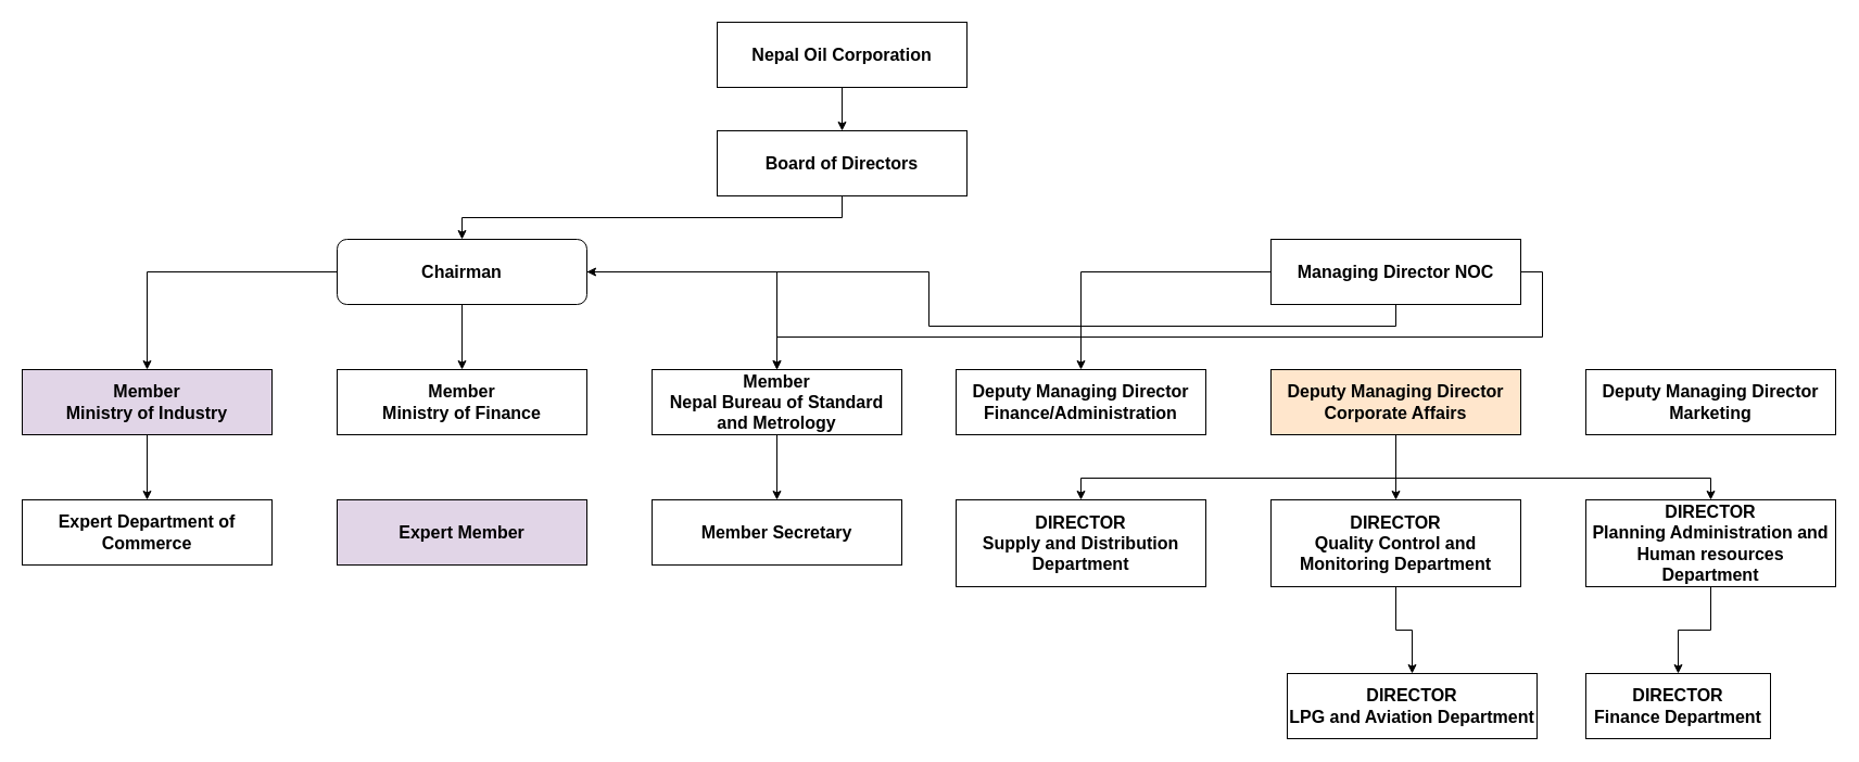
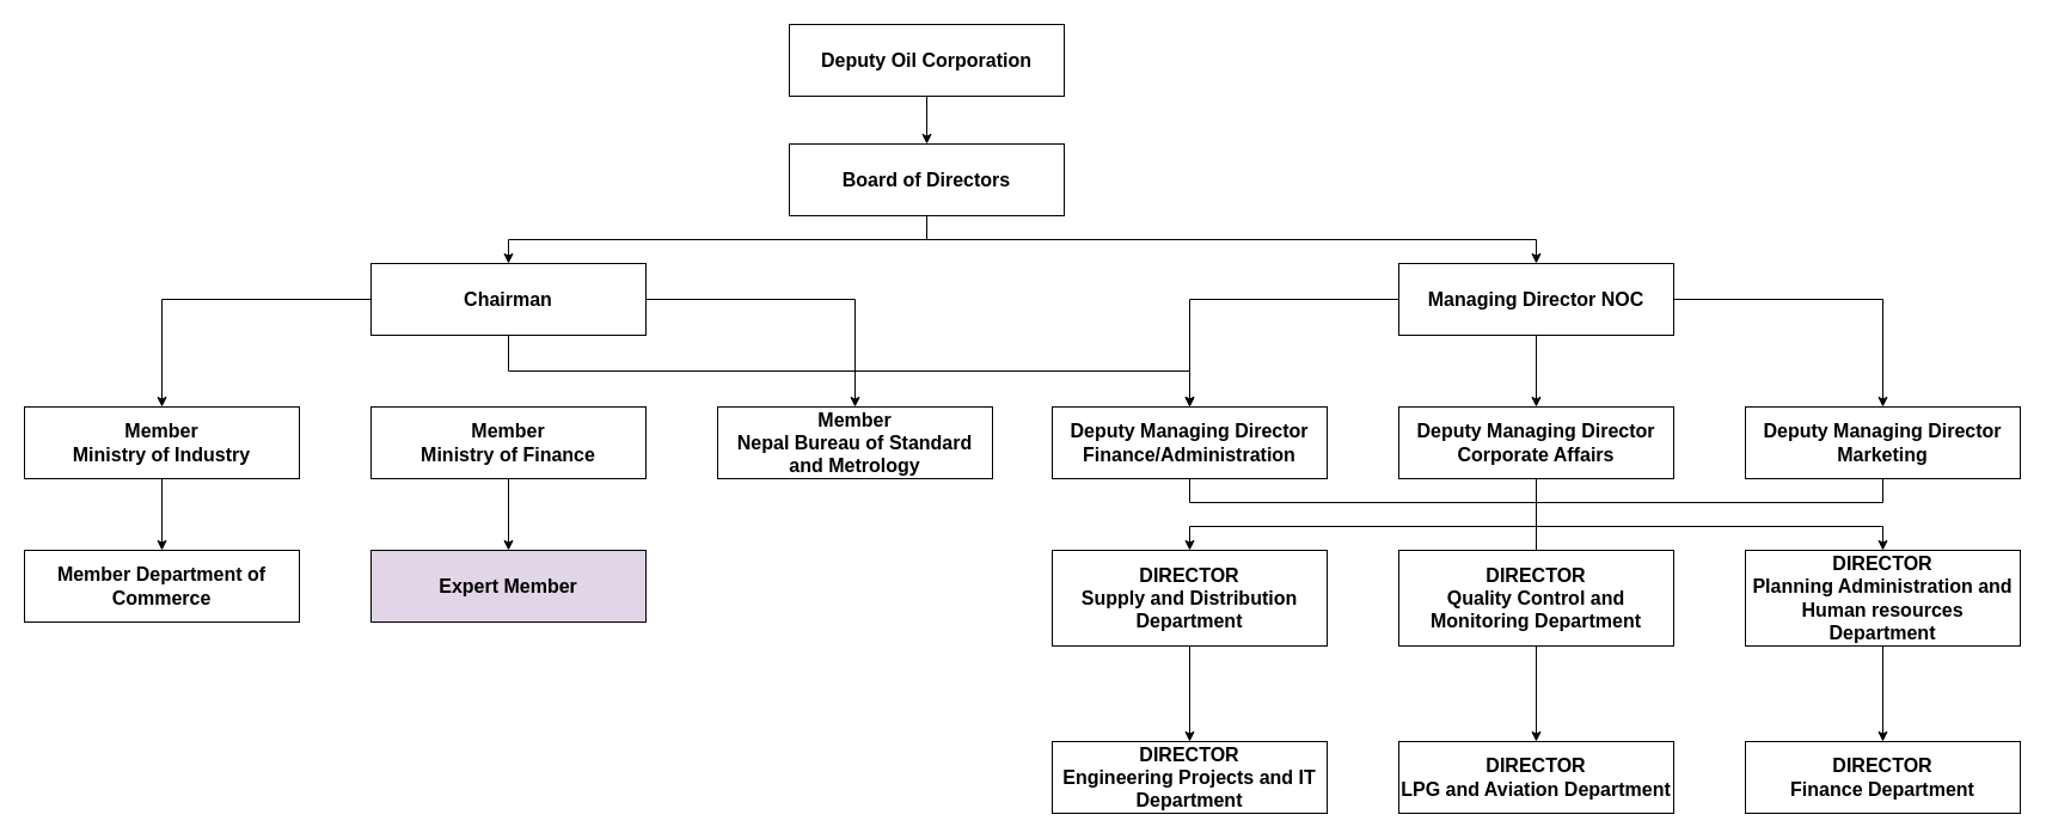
- <mxCell id="4" value="&lt;font size=&quot;1&quot; style=&quot;&quot;&gt;&lt;b style=&quot;font-size: 16px;&quot;&gt;Nepal Oil Corporation&lt;/b&gt;&lt;/font&gt;" style="rounded=0;whiteSpace=wrap;html=1;" parent="1" vertex="1"><mxGeometry x="660" y="20" width="230" height="60" as="geometry" /></mxCell>
+ <mxCell id="4" value="&lt;font size=&quot;1&quot; style=&quot;&quot;&gt;&lt;b style=&quot;font-size: 16px;&quot;&gt;Deputy Oil Corporation&lt;/b&gt;&lt;/font&gt;" style="rounded=0;whiteSpace=wrap;html=1;" parent="1" vertex="1"><mxGeometry x="660" y="20" width="230" height="60" as="geometry" /></mxCell>
+ <mxCell id="5" style="edgeStyle=orthogonalEdgeStyle;rounded=0;orthogonalLoop=1;jettySize=auto;html=1;exitX=0.5;exitY=1;exitDx=0;exitDy=0;entryX=0.5;entryY=0;entryDx=0;entryDy=0;" parent="1" source="3" target="13" edge="1"><mxGeometry relative="1" as="geometry"><mxPoint x="1285" y="160" as="sourcePoint" /></mxGeometry></mxCell>
- <mxCell id="9" value="&lt;font size=&quot;1&quot; style=&quot;&quot;&gt;&lt;b style=&quot;font-size: 16px;&quot;&gt;Chairman&lt;/b&gt;&lt;/font&gt;" style="whiteSpace=wrap;html=1;rounded=1;" parent="1" vertex="1"><mxGeometry x="310" y="220" width="230" height="60" as="geometry" /></mxCell>
+ <mxCell id="9" value="&lt;font size=&quot;1&quot; style=&quot;&quot;&gt;&lt;b style=&quot;font-size: 16px;&quot;&gt;Chairman&lt;/b&gt;&lt;/font&gt;" style="rounded=0;whiteSpace=wrap;html=1;" parent="1" vertex="1"><mxGeometry x="310" y="220" width="230" height="60" as="geometry" /></mxCell>
- <mxCell id="11" style="edgeStyle=orthogonalEdgeStyle;rounded=0;orthogonalLoop=1;jettySize=auto;html=1;exitX=0.5;exitY=1;exitDx=0;exitDy=0;" parent="1" source="13" target="9" edge="1"><mxGeometry relative="1" as="geometry" /></mxCell>
+ <mxCell id="11" style="edgeStyle=orthogonalEdgeStyle;rounded=0;orthogonalLoop=1;jettySize=auto;html=1;exitX=0.5;exitY=1;exitDx=0;exitDy=0;entryX=0.5;entryY=0;entryDx=0;entryDy=0;" parent="1" source="13" target="24" edge="1"><mxGeometry relative="1" as="geometry" /></mxCell>
- <mxCell id="12" style="edgeStyle=orthogonalEdgeStyle;rounded=0;orthogonalLoop=1;jettySize=auto;html=1;exitX=1;exitY=0.5;exitDx=0;exitDy=0;" parent="1" source="13" target="19" edge="1"><mxGeometry relative="1" as="geometry" /></mxCell>
+ <mxCell id="12" style="edgeStyle=orthogonalEdgeStyle;rounded=0;orthogonalLoop=1;jettySize=auto;html=1;exitX=1;exitY=0.5;exitDx=0;exitDy=0;entryX=0.5;entryY=0;entryDx=0;entryDy=0;" parent="1" source="13" target="26" edge="1"><mxGeometry relative="1" as="geometry" /></mxCell>
- <mxCell id="7" style="edgeStyle=orthogonalEdgeStyle;rounded=0;orthogonalLoop=1;jettySize=auto;html=1;exitX=0.5;exitY=1;exitDx=0;exitDy=0;entryX=0.5;entryY=0;entryDx=0;entryDy=0;" parent="1" source="9" target="15" edge="1"><mxGeometry relative="1" as="geometry" /></mxCell>
+ <mxCell id="7" style="edgeStyle=orthogonalEdgeStyle;rounded=0;orthogonalLoop=1;jettySize=auto;html=1;exitX=0.5;exitY=1;exitDx=0;exitDy=0;" parent="1" source="9" target="25" edge="1"><mxGeometry relative="1" as="geometry" /></mxCell>
- <mxCell id="17" value="&lt;font style=&quot;font-size: 16px;&quot;&gt;&lt;b&gt;Member&lt;/b&gt;&lt;/font&gt;&lt;div style=&quot;font-size: 16px;&quot;&gt;&lt;font style=&quot;font-size: 16px;&quot;&gt;&lt;b&gt;Ministry of Industry&lt;/b&gt;&lt;/font&gt;&lt;/div&gt;" style="rounded=0;whiteSpace=wrap;html=1;fillColor=#e1d5e7;" parent="1" vertex="1"><mxGeometry x="20" y="340" width="230" height="60" as="geometry" /></mxCell>
+ <mxCell id="17" value="&lt;font style=&quot;font-size: 16px;&quot;&gt;&lt;b&gt;Member&lt;/b&gt;&lt;/font&gt;&lt;div style=&quot;font-size: 16px;&quot;&gt;&lt;font style=&quot;font-size: 16px;&quot;&gt;&lt;b&gt;Ministry of Industry&lt;/b&gt;&lt;/font&gt;&lt;/div&gt;" style="rounded=0;whiteSpace=wrap;html=1;" parent="1" vertex="1"><mxGeometry x="20" y="340" width="230" height="60" as="geometry" /></mxCell>
- <mxCell id="24" value="&lt;font size=&quot;1&quot; style=&quot;&quot;&gt;&lt;b style=&quot;font-size: 16px;&quot;&gt;Deputy Managing Director Corporate Affairs&lt;/b&gt;&lt;/font&gt;" style="rounded=0;whiteSpace=wrap;html=1;fillColor=#ffe6cc;" parent="1" vertex="1"><mxGeometry x="1170" y="340" width="230" height="60" as="geometry" /></mxCell>
+ <mxCell id="24" value="&lt;font size=&quot;1&quot; style=&quot;&quot;&gt;&lt;b style=&quot;font-size: 16px;&quot;&gt;Deputy Managing Director Corporate Affairs&lt;/b&gt;&lt;/font&gt;" style="rounded=0;whiteSpace=wrap;html=1;" parent="1" vertex="1"><mxGeometry x="1170" y="340" width="230" height="60" as="geometry" /></mxCell>
+ <mxCell id="36" value="" style="endArrow=none;html=1;rounded=0;exitX=0.5;exitY=1;exitDx=0;exitDy=0;entryX=0.5;entryY=1;entryDx=0;entryDy=0;" parent="1" source="25" target="26" edge="1"><mxGeometry width="50" height="50" relative="1" as="geometry"><mxPoint x="1340" y="320" as="sourcePoint" /><mxPoint x="1590" y="420" as="targetPoint" /><Array as="points"><mxPoint x="995" y="420" /><mxPoint x="1575" y="420" /></Array></mxGeometry></mxCell>
+ <mxCell id="14" style="edgeStyle=orthogonalEdgeStyle;rounded=0;orthogonalLoop=1;jettySize=auto;html=1;exitX=0.5;exitY=1;exitDx=0;exitDy=0;entryX=0.5;entryY=0;entryDx=0;entryDy=0;" parent="1" source="15" target="20" edge="1"><mxGeometry relative="1" as="geometry" /></mxCell>
- <mxCell id="18" style="edgeStyle=orthogonalEdgeStyle;rounded=0;orthogonalLoop=1;jettySize=auto;html=1;exitX=0.5;exitY=1;exitDx=0;exitDy=0;entryX=0.5;entryY=0;entryDx=0;entryDy=0;" parent="1" source="19" target="22" edge="1"><mxGeometry relative="1" as="geometry" /></mxCell>
- <mxCell id="23" style="edgeStyle=orthogonalEdgeStyle;rounded=0;orthogonalLoop=1;jettySize=auto;html=1;exitX=0.5;exitY=1;exitDx=0;exitDy=0;entryX=0.5;entryY=0;entryDx=0;entryDy=0;" parent="1" source="24" target="28" edge="1"><mxGeometry relative="1" as="geometry" /></mxCell>
+ <mxCell id="23" style="edgeStyle=orthogonalEdgeStyle;rounded=0;orthogonalLoop=1;jettySize=auto;html=1;exitX=0.5;exitY=1;exitDx=0;exitDy=0;entryX=0.5;entryY=0;entryDx=0;entryDy=0;endArrow=none;" parent="1" source="24" target="28" edge="1"><mxGeometry relative="1" as="geometry" /></mxCell>
- <mxCell id="21" value="&lt;font style=&quot;font-size: 16px;&quot;&gt;&lt;b&gt;Expert Department of Commerce&lt;/b&gt;&lt;/font&gt;" style="rounded=0;whiteSpace=wrap;html=1;" parent="1" vertex="1"><mxGeometry x="20" y="460" width="230" height="60" as="geometry" /></mxCell>
+ <mxCell id="21" value="&lt;font style=&quot;font-size: 16px;&quot;&gt;&lt;b&gt;Member Department of Commerce&lt;/b&gt;&lt;/font&gt;" style="rounded=0;whiteSpace=wrap;html=1;" parent="1" vertex="1"><mxGeometry x="20" y="460" width="230" height="60" as="geometry" /></mxCell>
- <mxCell id="22" value="&lt;font size=&quot;1&quot; style=&quot;&quot;&gt;&lt;b style=&quot;font-size: 16px;&quot;&gt;Member Secretary&lt;/b&gt;&lt;/font&gt;" style="rounded=0;whiteSpace=wrap;html=1;" parent="1" vertex="1"><mxGeometry x="600" y="460" width="230" height="60" as="geometry" /></mxCell>
+ <mxCell id="29" style="edgeStyle=orthogonalEdgeStyle;rounded=0;orthogonalLoop=1;jettySize=auto;html=1;exitX=0.5;exitY=1;exitDx=0;exitDy=0;entryX=0.5;entryY=0;entryDx=0;entryDy=0;" parent="1" source="30" target="34" edge="1"><mxGeometry relative="1" as="geometry" /></mxCell>
+ <mxCell id="34" value="&lt;b style=&quot;font-size: 16px;&quot;&gt;&lt;font style=&quot;font-size: 16px;&quot;&gt;DIRECTOR&lt;/font&gt;&lt;/b&gt;&lt;div style=&quot;font-size: 16px;&quot;&gt;&lt;b style=&quot;&quot;&gt;&lt;font style=&quot;font-size: 16px;&quot;&gt;Engineering Projects and IT Department&lt;/font&gt;&lt;/b&gt;&lt;/div&gt;" style="rounded=0;whiteSpace=wrap;html=1;" parent="1" vertex="1"><mxGeometry x="880" y="620" width="230" height="60" as="geometry" /></mxCell>
- <mxCell id="33" value="&lt;b style=&quot;font-size: 16px;&quot;&gt;&lt;font style=&quot;font-size: 16px;&quot;&gt;DIRECTOR&lt;/font&gt;&lt;/b&gt;&lt;div style=&quot;font-size: 16px;&quot;&gt;&lt;b style=&quot;&quot;&gt;&lt;font style=&quot;font-size: 16px;&quot;&gt;LPG and Aviation Department&lt;/font&gt;&lt;/b&gt;&lt;/div&gt;" style="rounded=0;whiteSpace=wrap;html=1;" parent="1" vertex="1"><mxGeometry x="1185" y="620" width="230" height="60" as="geometry" /></mxCell>
+ <mxCell id="33" value="&lt;b style=&quot;font-size: 16px;&quot;&gt;&lt;font style=&quot;font-size: 16px;&quot;&gt;DIRECTOR&lt;/font&gt;&lt;/b&gt;&lt;div style=&quot;font-size: 16px;&quot;&gt;&lt;b style=&quot;&quot;&gt;&lt;font style=&quot;font-size: 16px;&quot;&gt;LPG and Aviation Department&lt;/font&gt;&lt;/b&gt;&lt;/div&gt;" style="rounded=0;whiteSpace=wrap;html=1;" parent="1" vertex="1"><mxGeometry x="1170" y="620" width="230" height="60" as="geometry" /></mxCell>
- <mxCell id="35" value="&lt;b style=&quot;font-size: 16px;&quot;&gt;&lt;font style=&quot;font-size: 16px;&quot;&gt;DIRECTOR&lt;/font&gt;&lt;/b&gt;&lt;div style=&quot;font-size: 16px;&quot;&gt;&lt;b style=&quot;&quot;&gt;&lt;font style=&quot;font-size: 16px;&quot;&gt;Finance Department&lt;/font&gt;&lt;/b&gt;&lt;/div&gt;" style="rounded=0;whiteSpace=wrap;html=1;" parent="1" vertex="1"><mxGeometry x="1460" y="620" width="170" height="60" as="geometry" /></mxCell>
+ <mxCell id="35" value="&lt;b style=&quot;font-size: 16px;&quot;&gt;&lt;font style=&quot;font-size: 16px;&quot;&gt;DIRECTOR&lt;/font&gt;&lt;/b&gt;&lt;div style=&quot;font-size: 16px;&quot;&gt;&lt;b style=&quot;&quot;&gt;&lt;font style=&quot;font-size: 16px;&quot;&gt;Finance Department&lt;/font&gt;&lt;/b&gt;&lt;/div&gt;" style="rounded=0;whiteSpace=wrap;html=1;" parent="1" vertex="1"><mxGeometry x="1460" y="620" width="230" height="60" as="geometry" /></mxCell>
